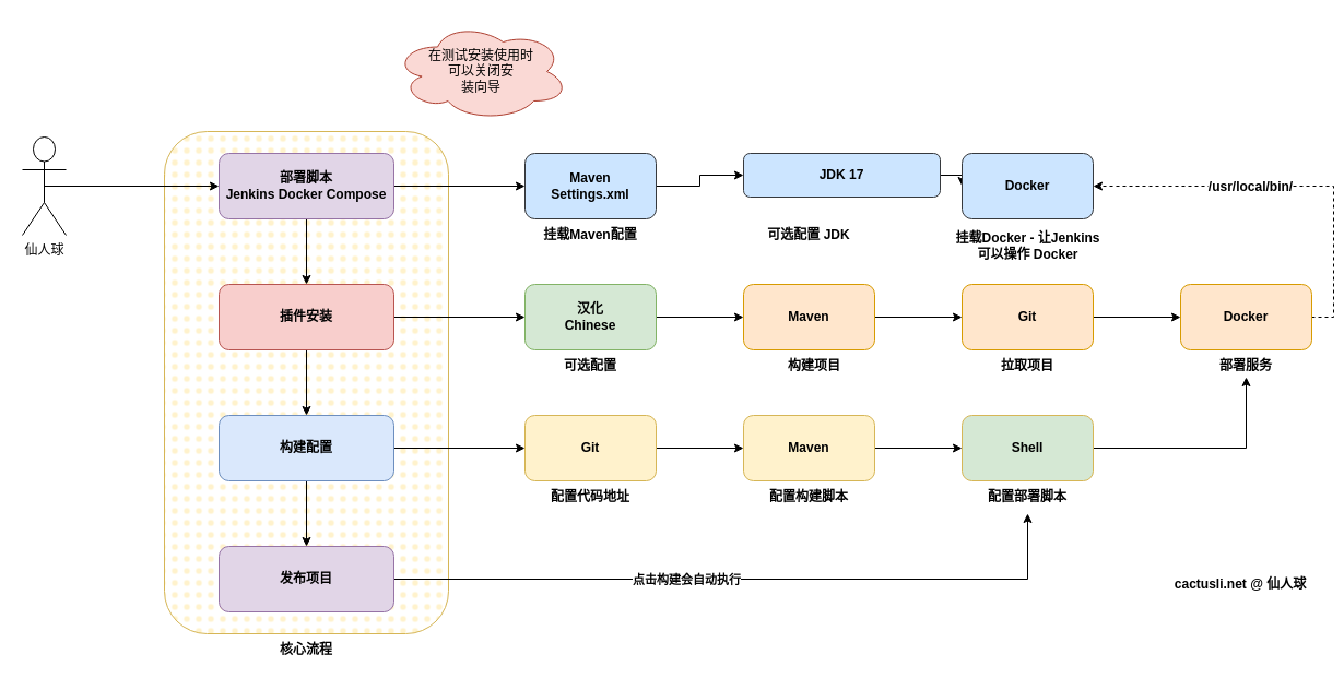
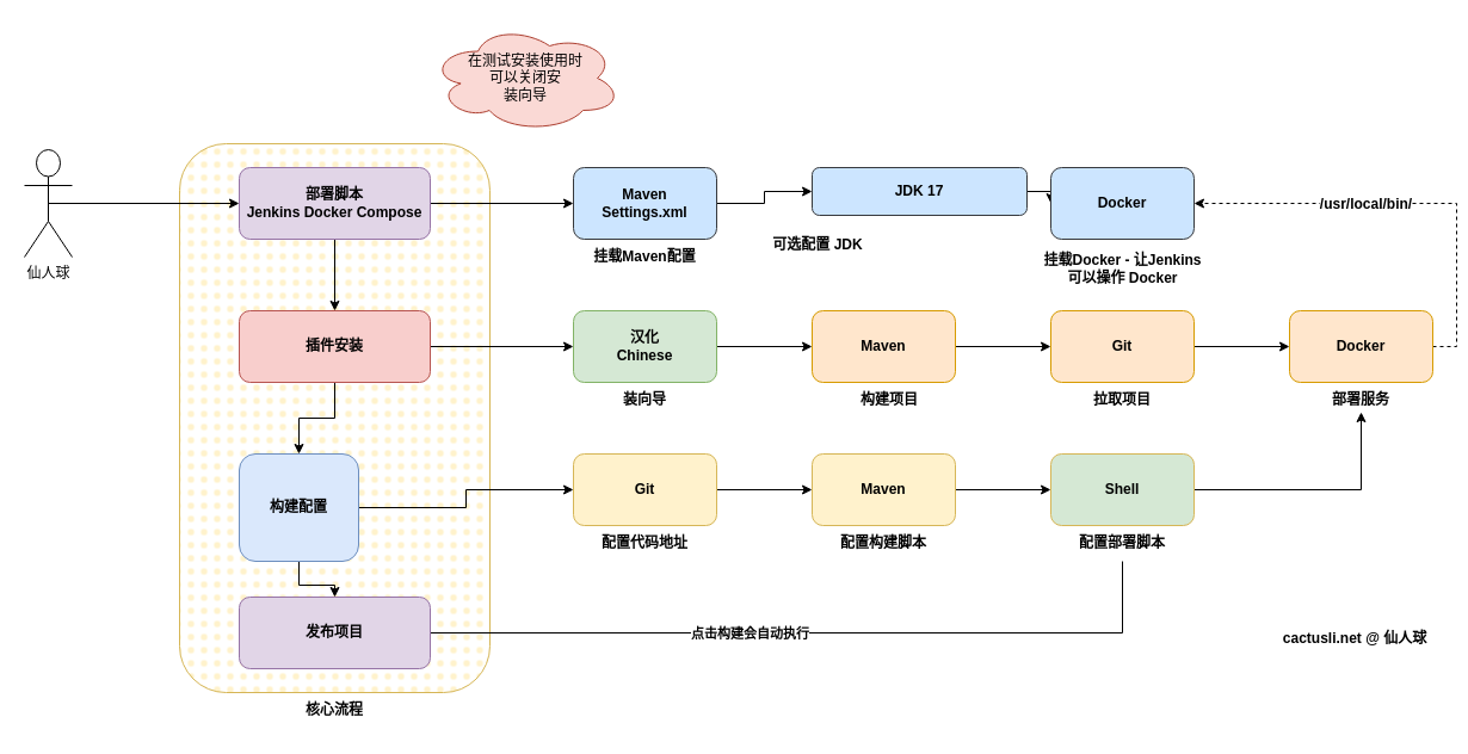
- <mxCell id="38" value="&lt;b&gt;可选配置 JDK&lt;/b&gt;" style="text;html=1;strokeColor=none;fillColor=none;align=center;verticalAlign=middle;whiteSpace=wrap;rounded=0;" parent="1" vertex="1"><mxGeometry x="695" y="200" width="90" height="30" as="geometry" /></mxCell>
+ <mxCell id="38" value="&lt;b&gt;可选配置 JDK&lt;/b&gt;" style="text;html=1;strokeColor=none;fillColor=none;align=center;verticalAlign=middle;whiteSpace=wrap;rounded=0;" parent="1" vertex="1"><mxGeometry x="640" y="190" width="90" height="30" as="geometry" /></mxCell>
- <mxCell id="40" value="&lt;b&gt;可选配置&lt;/b&gt;" style="text;html=1;strokeColor=none;fillColor=none;align=center;verticalAlign=middle;whiteSpace=wrap;rounded=0;" parent="1" vertex="1"><mxGeometry x="495" y="320" width="90" height="30" as="geometry" /></mxCell>
+ <mxCell id="40" value="&lt;b&gt;装向导&lt;/b&gt;" style="text;html=1;strokeColor=none;fillColor=none;align=center;verticalAlign=middle;whiteSpace=wrap;rounded=0;" parent="1" vertex="1"><mxGeometry x="495" y="320" width="90" height="30" as="geometry" /></mxCell>
- <mxCell id="11" value="&lt;b style=&quot;&quot;&gt;构建配置&lt;br&gt;&lt;/b&gt;" style="rounded=1;whiteSpace=wrap;html=1;fillColor=#dae8fc;strokeColor=#6c8ebf;" parent="1" vertex="1"><mxGeometry x="200" y="380" width="160" height="60" as="geometry" /></mxCell>
+ <mxCell id="11" value="&lt;b style=&quot;&quot;&gt;构建配置&lt;br&gt;&lt;/b&gt;" style="rounded=1;whiteSpace=wrap;html=1;fillColor=#dae8fc;strokeColor=#6c8ebf;" parent="1" vertex="1"><mxGeometry x="200" y="380" width="100" height="90" as="geometry" /></mxCell>
- <mxCell id="12" style="edgeStyle=orthogonalEdgeStyle;rounded=0;orthogonalLoop=1;jettySize=auto;html=1;exitX=1;exitY=0.5;exitDx=0;exitDy=0;" parent="1" source="14" target="46" edge="1"><mxGeometry relative="1" as="geometry" /></mxCell>
+ <mxCell id="12" style="edgeStyle=orthogonalEdgeStyle;rounded=0;orthogonalLoop=1;jettySize=auto;html=1;exitX=1;exitY=0.5;exitDx=0;exitDy=0;endArrow=none;" parent="1" source="14" target="46" edge="1"><mxGeometry relative="1" as="geometry" /></mxCell>
